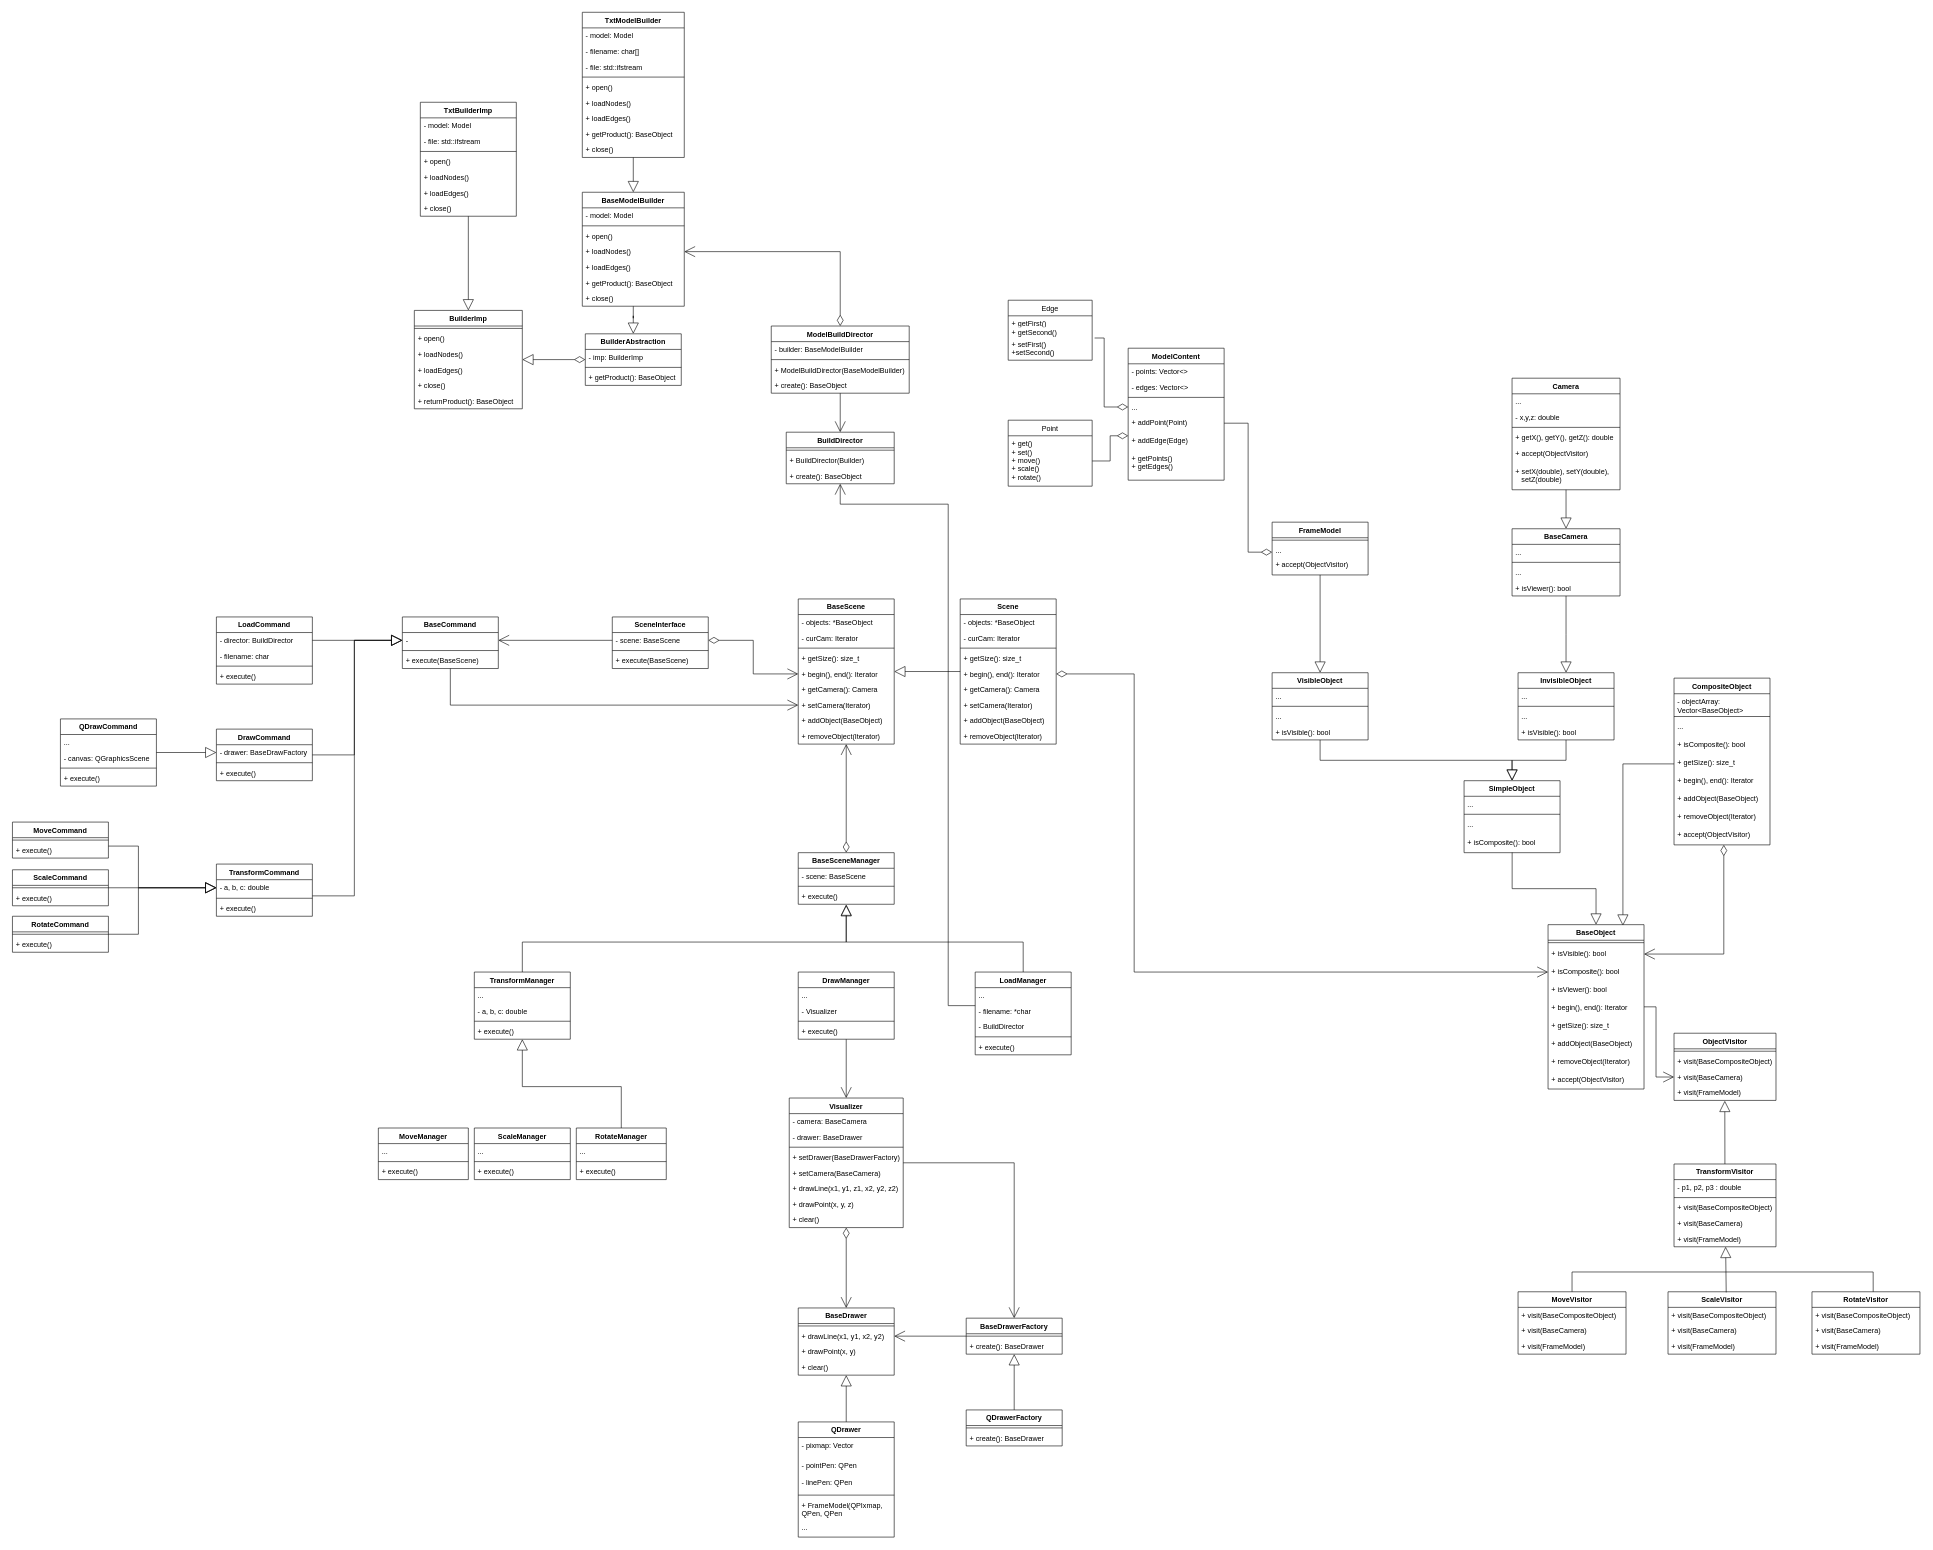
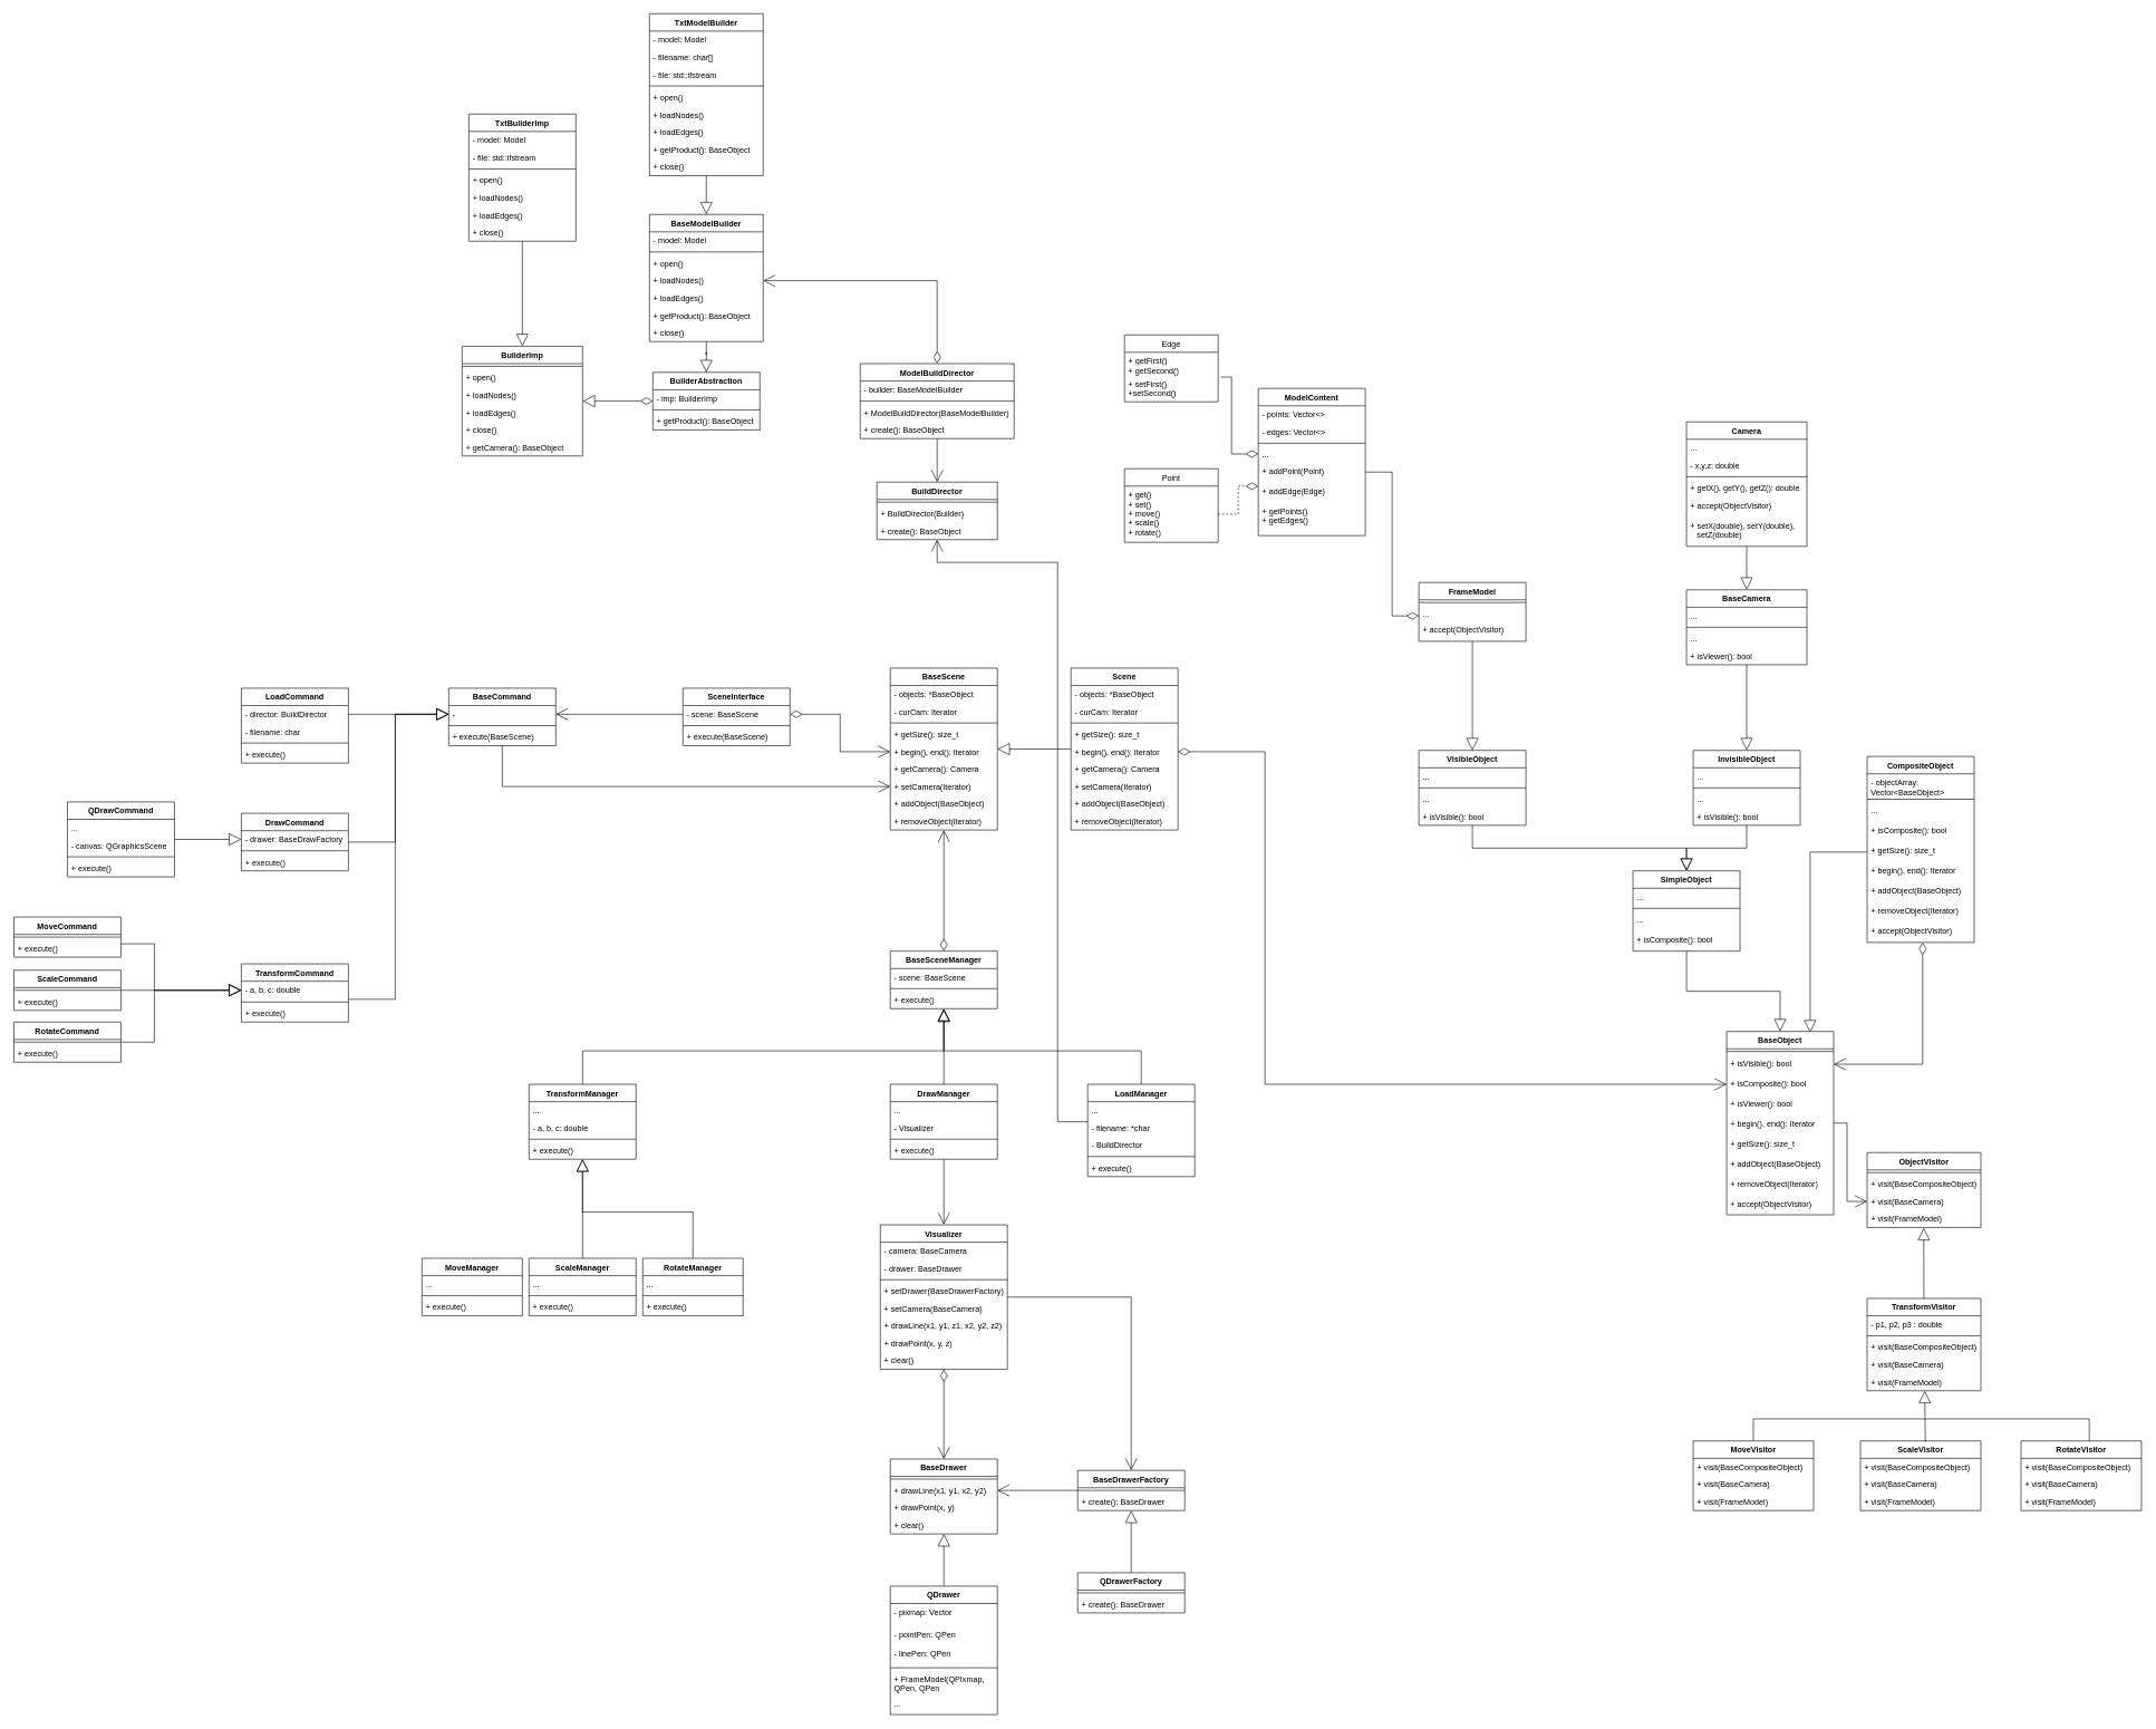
- <mxCell id="61" value="+ returnProduct(): BaseObject" style="text;strokeColor=none;fillColor=none;align=left;verticalAlign=top;spacingLeft=4;spacingRight=4;overflow=hidden;rotatable=0;points=[[0,0.5],[1,0.5]];portConstraint=eastwest;" parent="55" vertex="1"><mxGeometry y="138" width="180" height="26" as="geometry" /></mxCell>
+ <mxCell id="61" value="+ getCamera(): BaseObject" style="text;strokeColor=none;fillColor=none;align=left;verticalAlign=top;spacingLeft=4;spacingRight=4;overflow=hidden;rotatable=0;points=[[0,0.5],[1,0.5]];portConstraint=eastwest;" parent="55" vertex="1"><mxGeometry y="138" width="180" height="26" as="geometry" /></mxCell>
- <mxCell id="273" value="" style="endArrow=diamondThin;html=1;endSize=16;strokeWidth=1;exitX=1;exitY=0.5;exitDx=0;exitDy=0;entryX=0;entryY=0.2;entryDx=0;entryDy=0;entryPerimeter=0;edgeStyle=orthogonalEdgeStyle;rounded=0;endFill=0;" parent="1" source="272" target="264" edge="1"><mxGeometry width="50" height="50" relative="1" as="geometry"><mxPoint x="1920" y="810" as="sourcePoint" /><mxPoint x="1970" y="760" as="targetPoint" /></mxGeometry></mxCell>
+ <mxCell id="273" value="" style="endArrow=diamondThin;html=1;endSize=16;strokeWidth=1;exitX=1;exitY=0.5;exitDx=0;exitDy=0;entryX=0;entryY=0.2;entryDx=0;entryDy=0;entryPerimeter=0;edgeStyle=orthogonalEdgeStyle;rounded=0;endFill=0;dashed=1;" parent="1" source="272" target="264" edge="1"><mxGeometry width="50" height="50" relative="1" as="geometry"><mxPoint x="1920" y="810" as="sourcePoint" /><mxPoint x="1970" y="760" as="targetPoint" /></mxGeometry></mxCell>
+ <mxCell id="156" value="" style="edgeStyle=orthogonalEdgeStyle;rounded=0;orthogonalLoop=1;jettySize=auto;html=1;startArrow=none;startFill=0;startSize=16;endArrow=block;endFill=0;endSize=16;strokeColor=#000000;strokeWidth=1;" parent="1" source="158" target="136" edge="1"><mxGeometry relative="1" as="geometry" /></mxCell>
+ <mxCell id="237" style="edgeStyle=orthogonalEdgeStyle;rounded=0;orthogonalLoop=1;jettySize=auto;html=1;endArrow=block;endFill=0;endSize=16;" parent="1" source="238" target="200" edge="1"><mxGeometry relative="1" as="geometry" /></mxCell>
